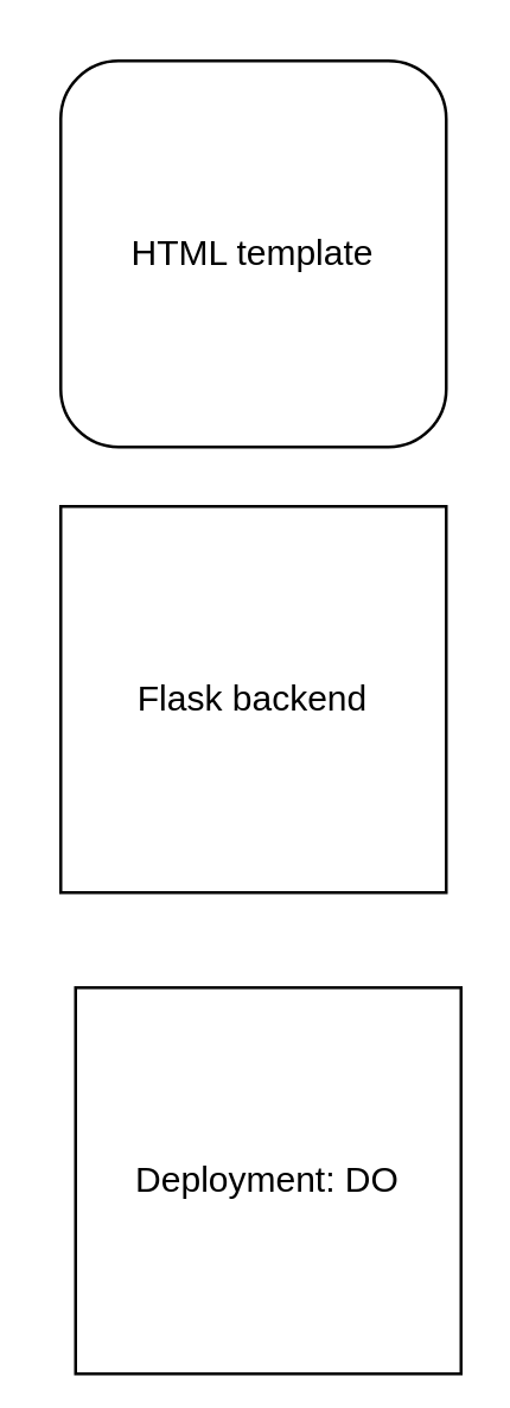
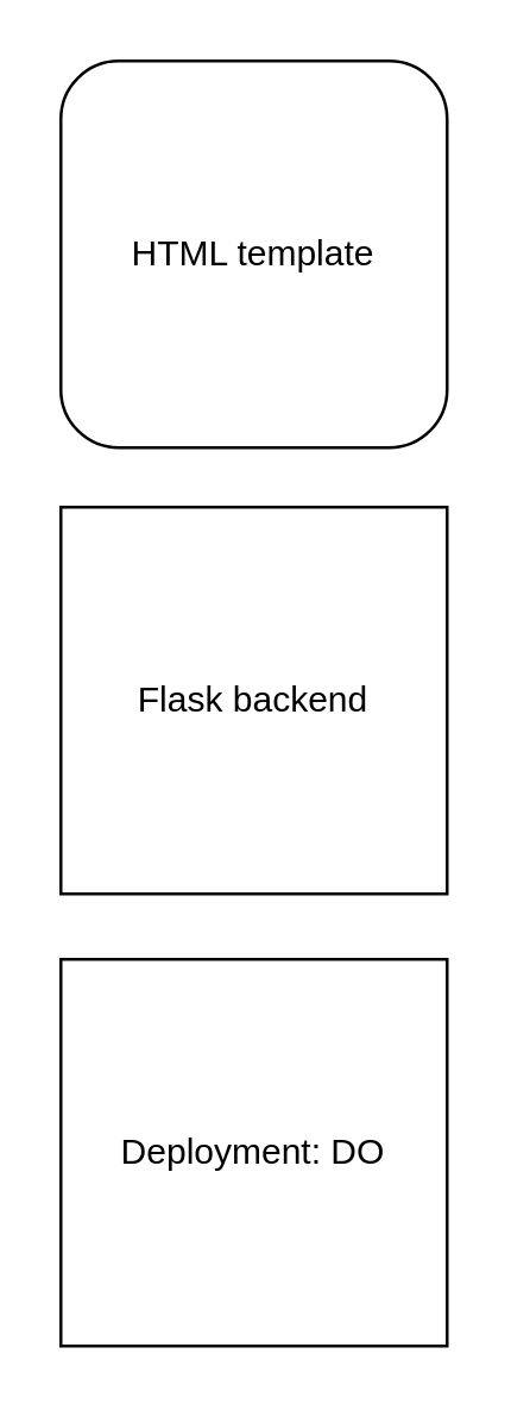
- <mxCell id="4" value="Deployment: DO" style="whiteSpace=wrap;html=1;aspect=fixed;" vertex="1" parent="1"><mxGeometry x="25" y="332" width="130" height="130" as="geometry" /></mxCell>
+ <mxCell id="4" value="Deployment: DO" style="whiteSpace=wrap;html=1;aspect=fixed;" vertex="1" parent="1"><mxGeometry x="20" y="322" width="130" height="130" as="geometry" /></mxCell>
